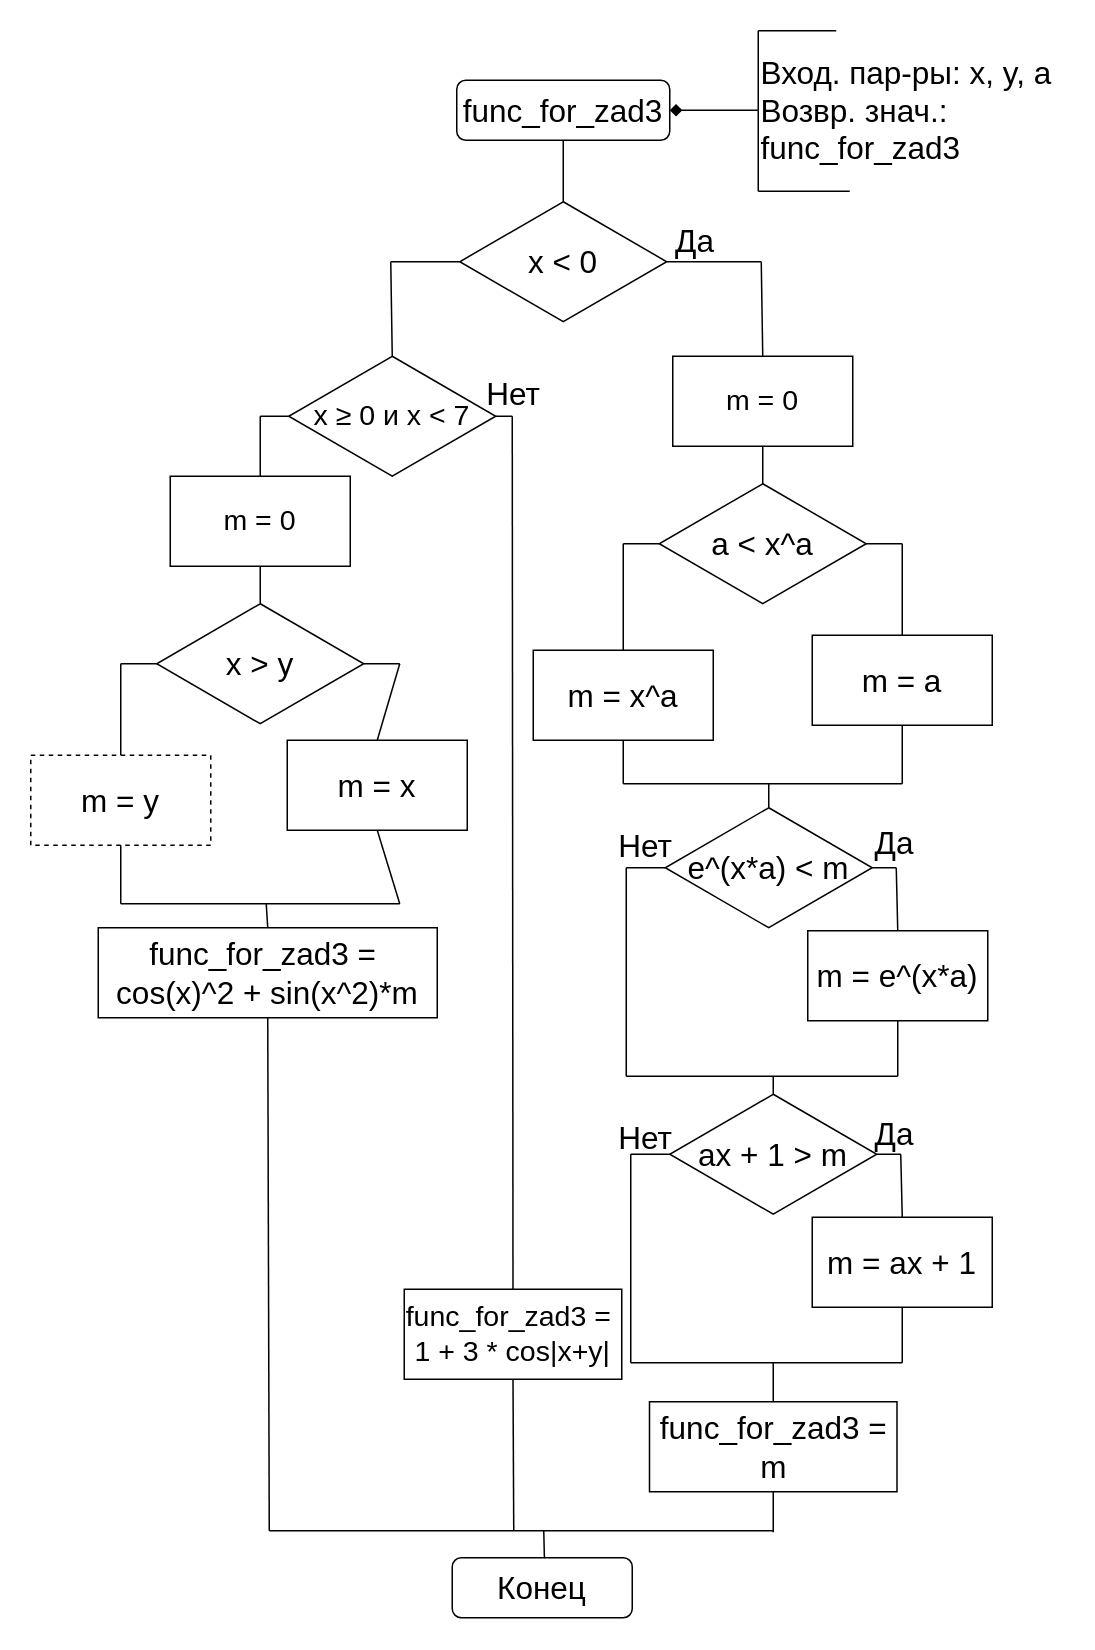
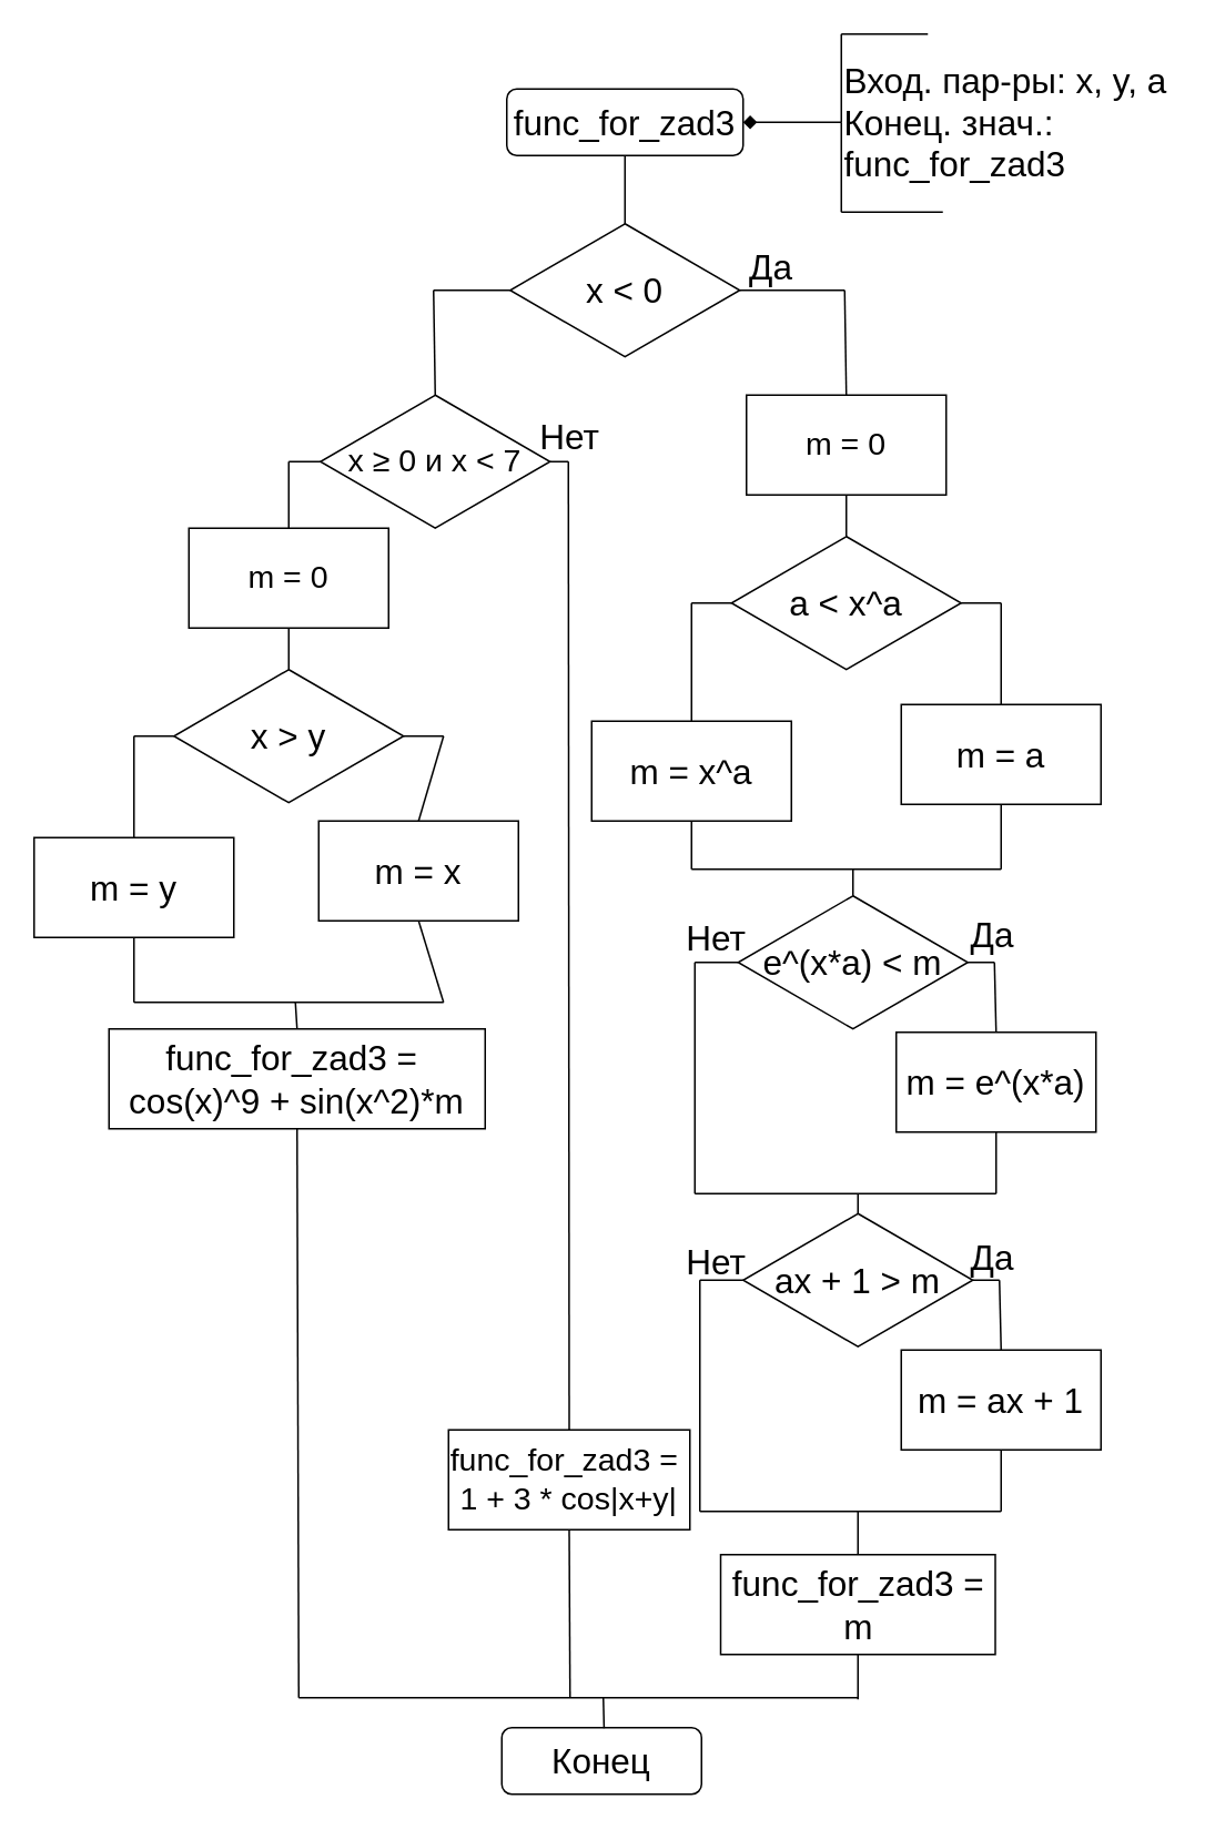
- <mxCell id="3" value="Вход. пар-ры: x, y, a&lt;br style=&quot;font-size: 21px;&quot;&gt;Возвр. знач.: func_for_zad3" style="text;html=1;strokeColor=none;fillColor=none;align=left;verticalAlign=middle;whiteSpace=wrap;rounded=0;fontSize=21;" parent="1" vertex="1"><mxGeometry x="505" y="58" width="203" height="30" as="geometry" /></mxCell>
+ <mxCell id="3" value="Вход. пар-ры: x, y, a&lt;br style=&quot;font-size: 21px;&quot;&gt;Конец. знач.: func_for_zad3" style="text;html=1;strokeColor=none;fillColor=none;align=left;verticalAlign=middle;whiteSpace=wrap;rounded=0;fontSize=21;" parent="1" vertex="1"><mxGeometry x="505" y="58" width="203" height="30" as="geometry" /></mxCell>
- <mxCell id="62" value="&lt;font style=&quot;font-size: 21px;&quot;&gt;m = y&lt;/font&gt;" style="rounded=0;whiteSpace=wrap;html=1;dashed=1;" vertex="1" parent="1"><mxGeometry x="20" y="503" width="120" height="60" as="geometry" /></mxCell>
+ <mxCell id="62" value="&lt;font style=&quot;font-size: 21px;&quot;&gt;m = y&lt;/font&gt;" style="rounded=0;whiteSpace=wrap;html=1;" vertex="1" parent="1"><mxGeometry x="20" y="503" width="120" height="60" as="geometry" /></mxCell>
- <mxCell id="71" value="&lt;font style=&quot;font-size: 21px;&quot;&gt;func_for_zad3 =&amp;nbsp;&lt;br&gt;cos(x)^2 + sin(x^2)*m&lt;/font&gt;" style="rounded=0;whiteSpace=wrap;html=1;" vertex="1" parent="1"><mxGeometry x="65" y="618" width="226" height="60" as="geometry" /></mxCell>
+ <mxCell id="71" value="&lt;font style=&quot;font-size: 21px;&quot;&gt;func_for_zad3 =&amp;nbsp;&lt;br&gt;cos(x)^9 + sin(x^2)*m&lt;/font&gt;" style="rounded=0;whiteSpace=wrap;html=1;" vertex="1" parent="1"><mxGeometry x="65" y="618" width="226" height="60" as="geometry" /></mxCell>
